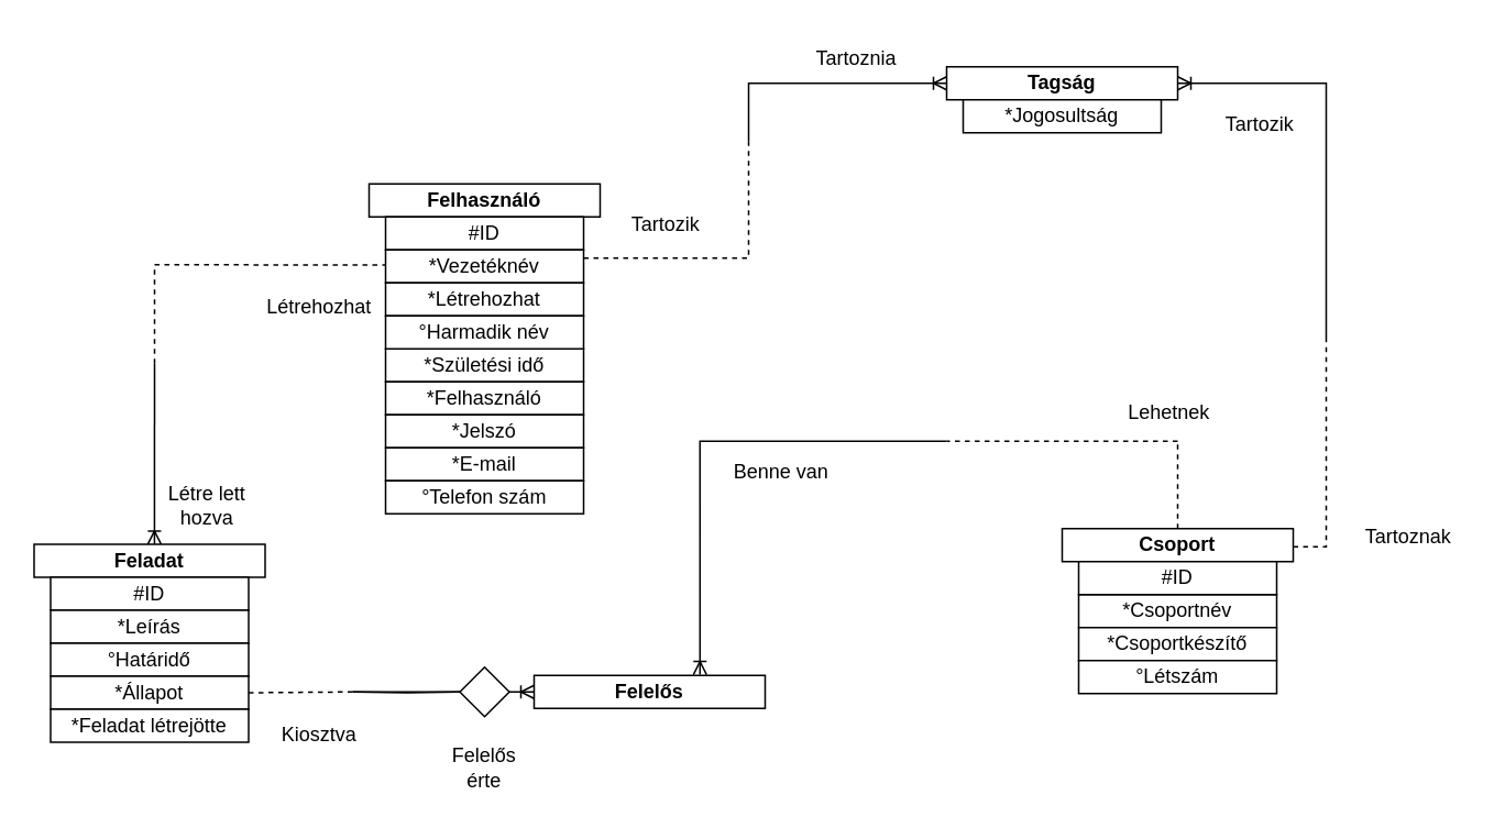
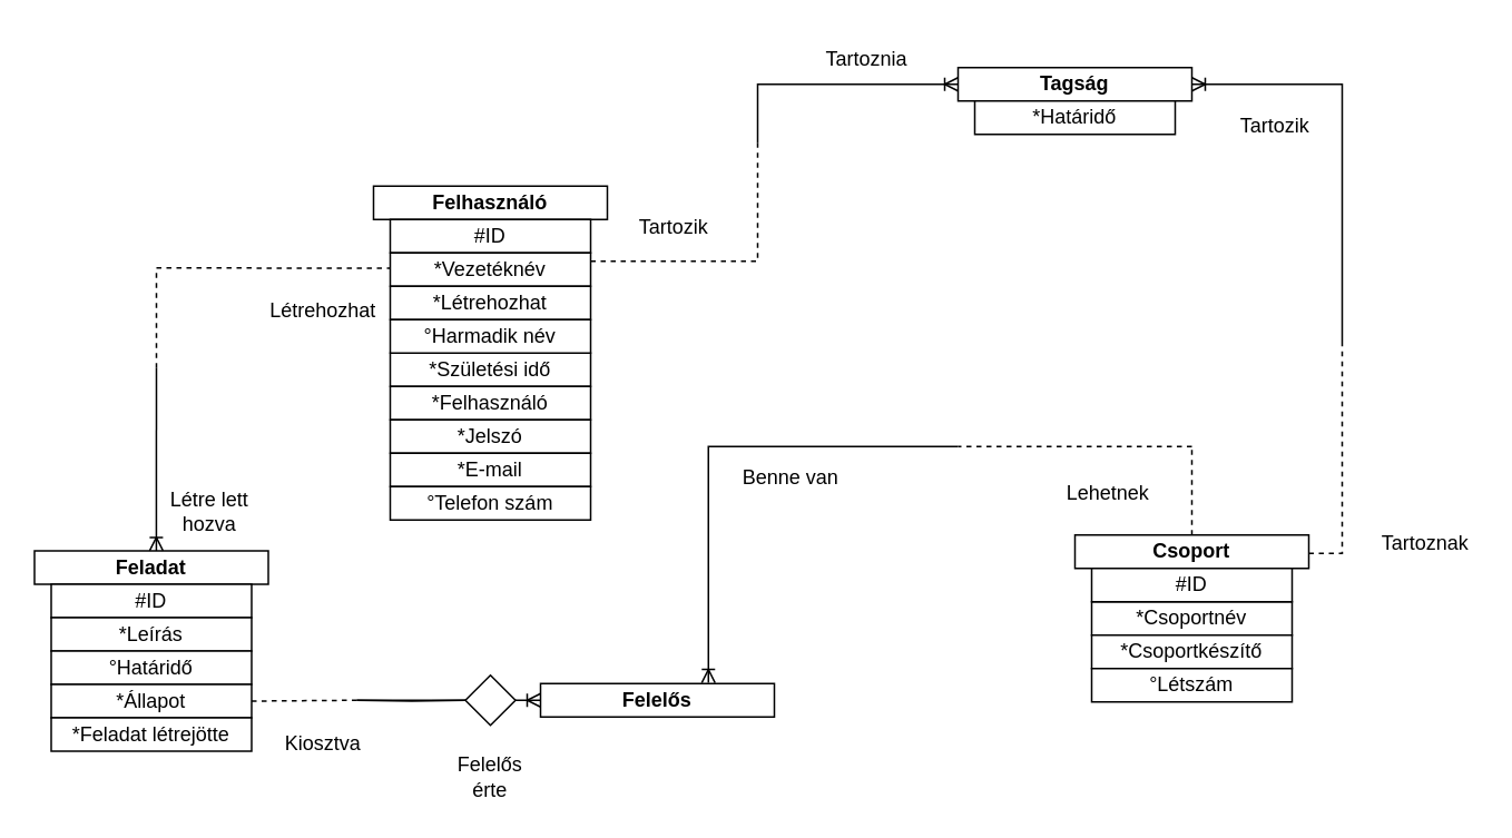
- <mxCell id="28" value="*Jogosultság" style="rounded=0;whiteSpace=wrap;html=1;strokeColor=default;align=center;verticalAlign=middle;fontFamily=Helvetica;fontSize=12;fontColor=default;fontStyle=0;fillColor=default;" vertex="1" parent="1"><mxGeometry x="583" y="60" width="120" height="20" as="geometry" /></mxCell>
+ <mxCell id="28" value="*Határidő" style="rounded=0;whiteSpace=wrap;html=1;strokeColor=default;align=center;verticalAlign=middle;fontFamily=Helvetica;fontSize=12;fontColor=default;fontStyle=0;fillColor=default;" vertex="1" parent="1"><mxGeometry x="583" y="60" width="120" height="20" as="geometry" /></mxCell>
- <mxCell id="43" value="Lehetnek" style="text;html=1;align=center;verticalAlign=middle;whiteSpace=wrap;rounded=0;" vertex="1" parent="1"><mxGeometry x="678" y="235" width="60" height="30" as="geometry" /></mxCell>
+ <mxCell id="43" value="Lehetnek" style="text;html=1;align=center;verticalAlign=middle;whiteSpace=wrap;rounded=0;" vertex="1" parent="1"><mxGeometry x="633" y="280" width="60" height="30" as="geometry" /></mxCell>
